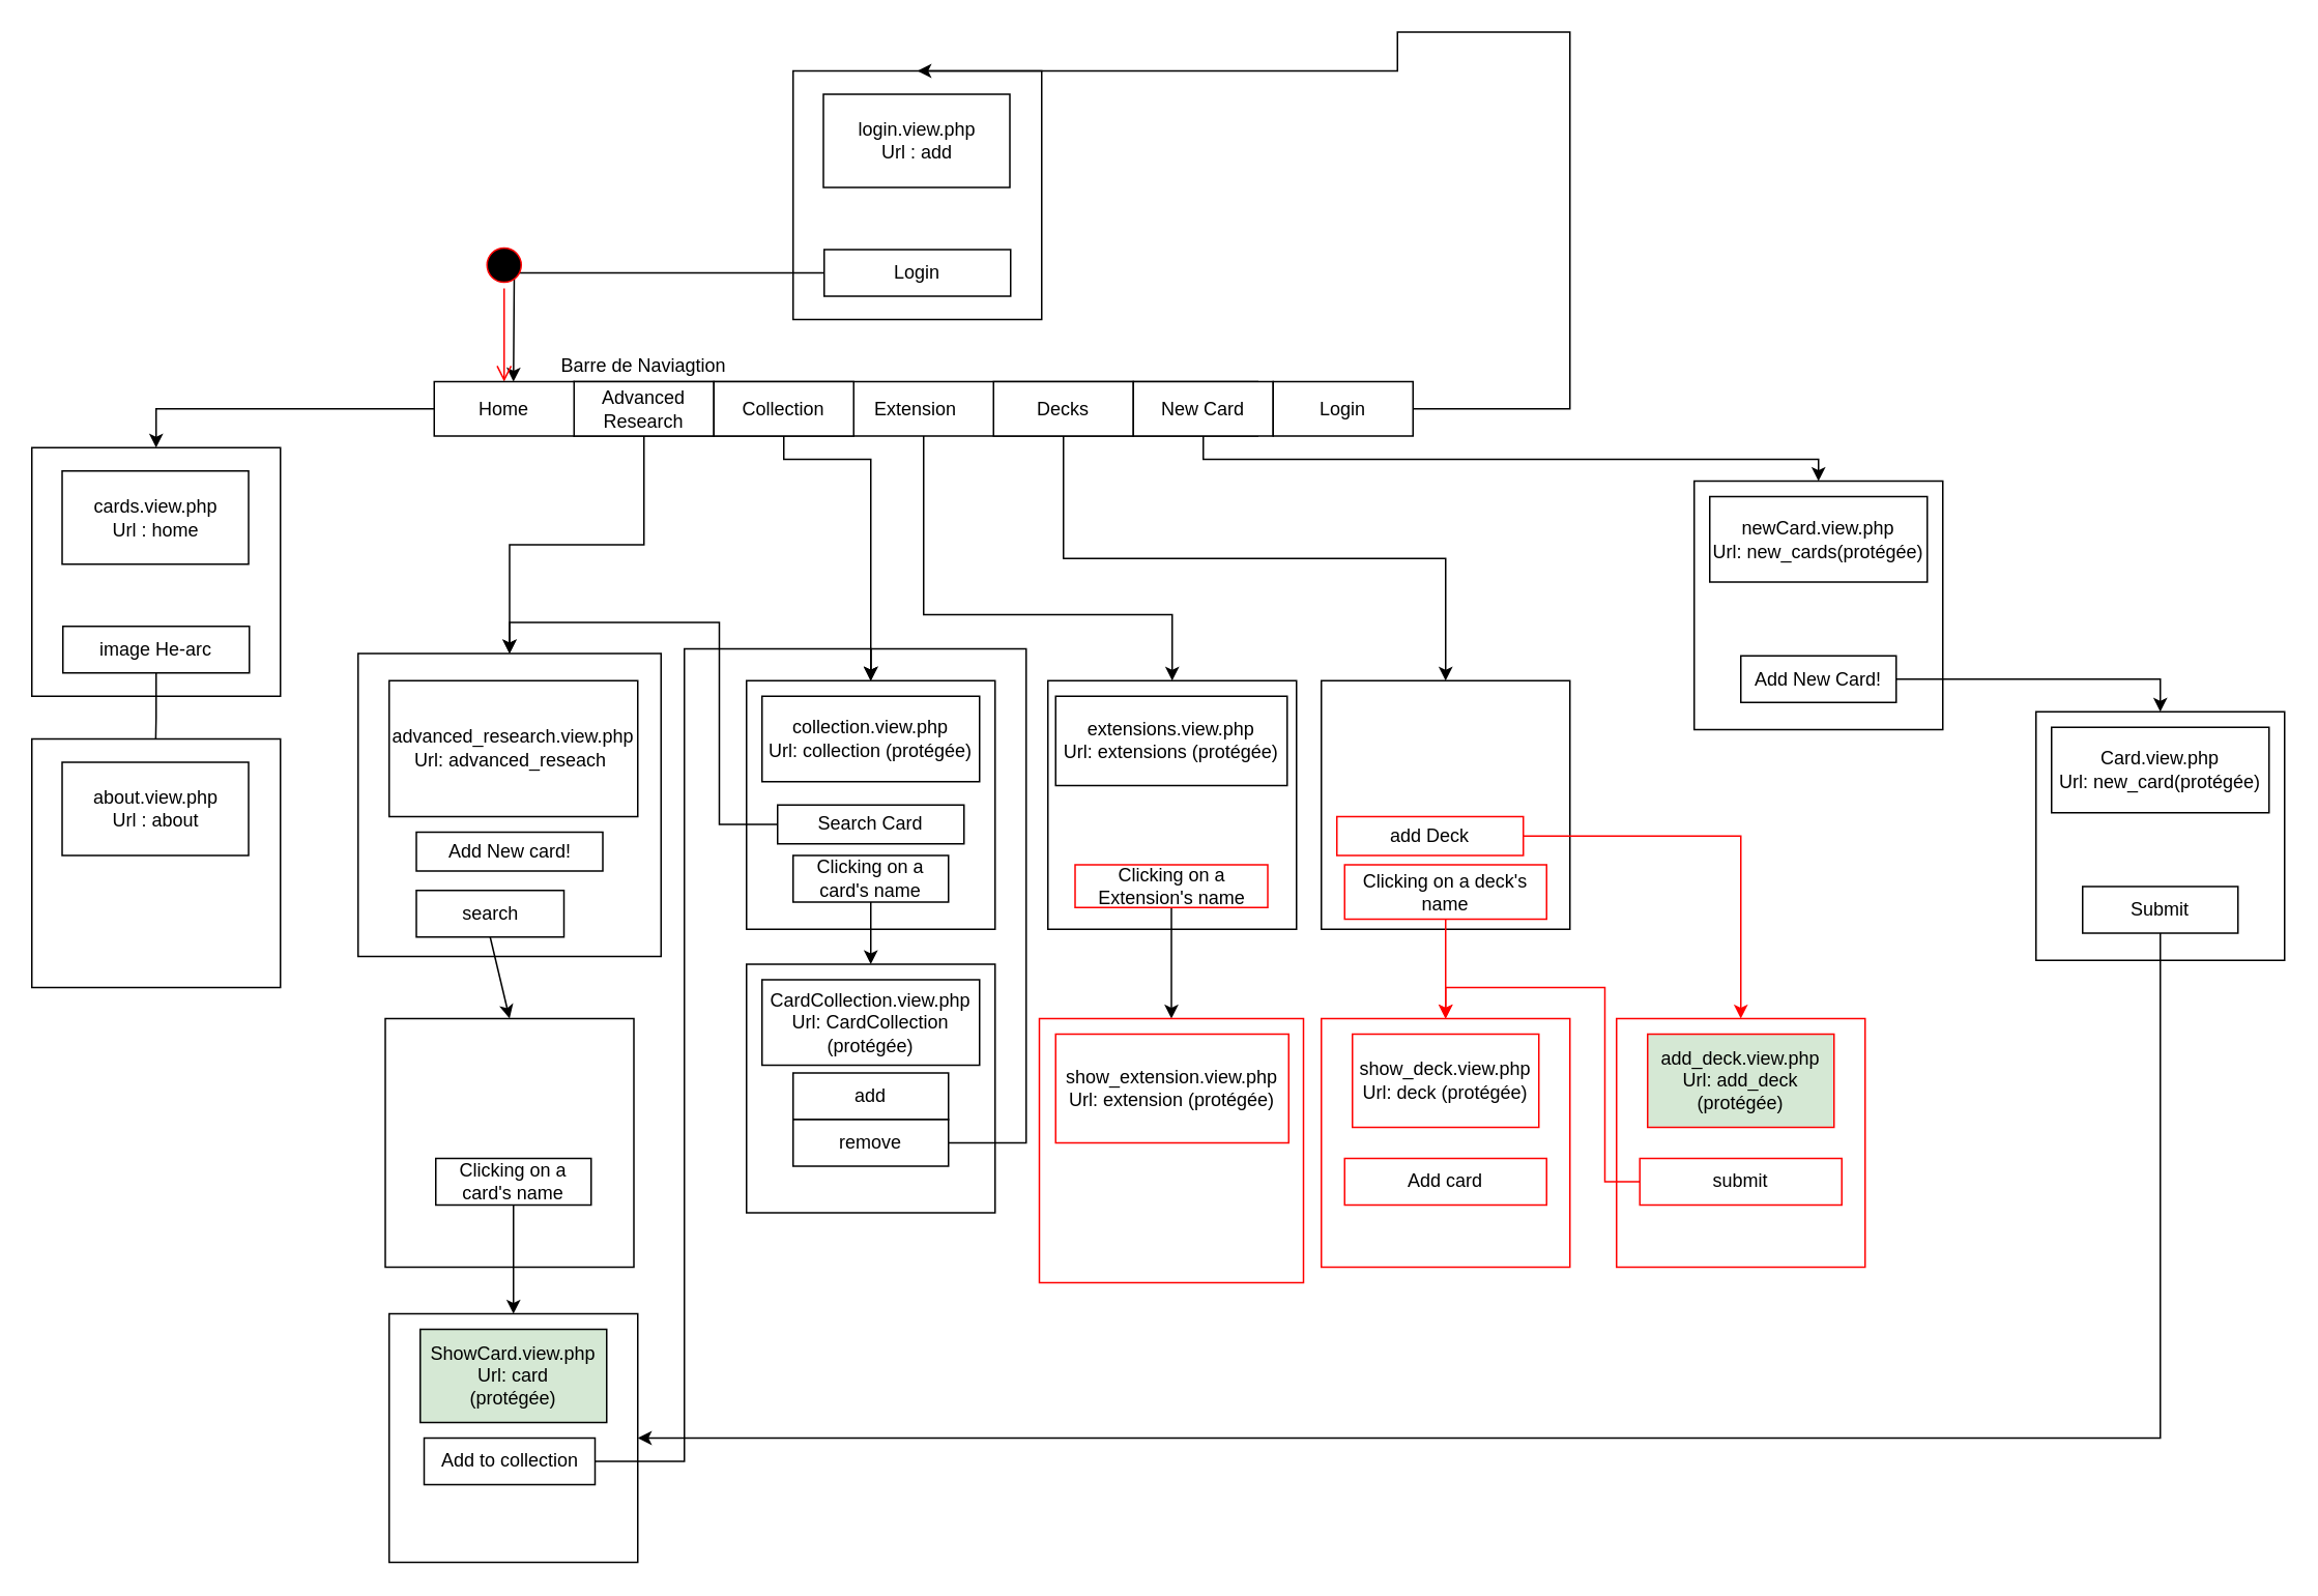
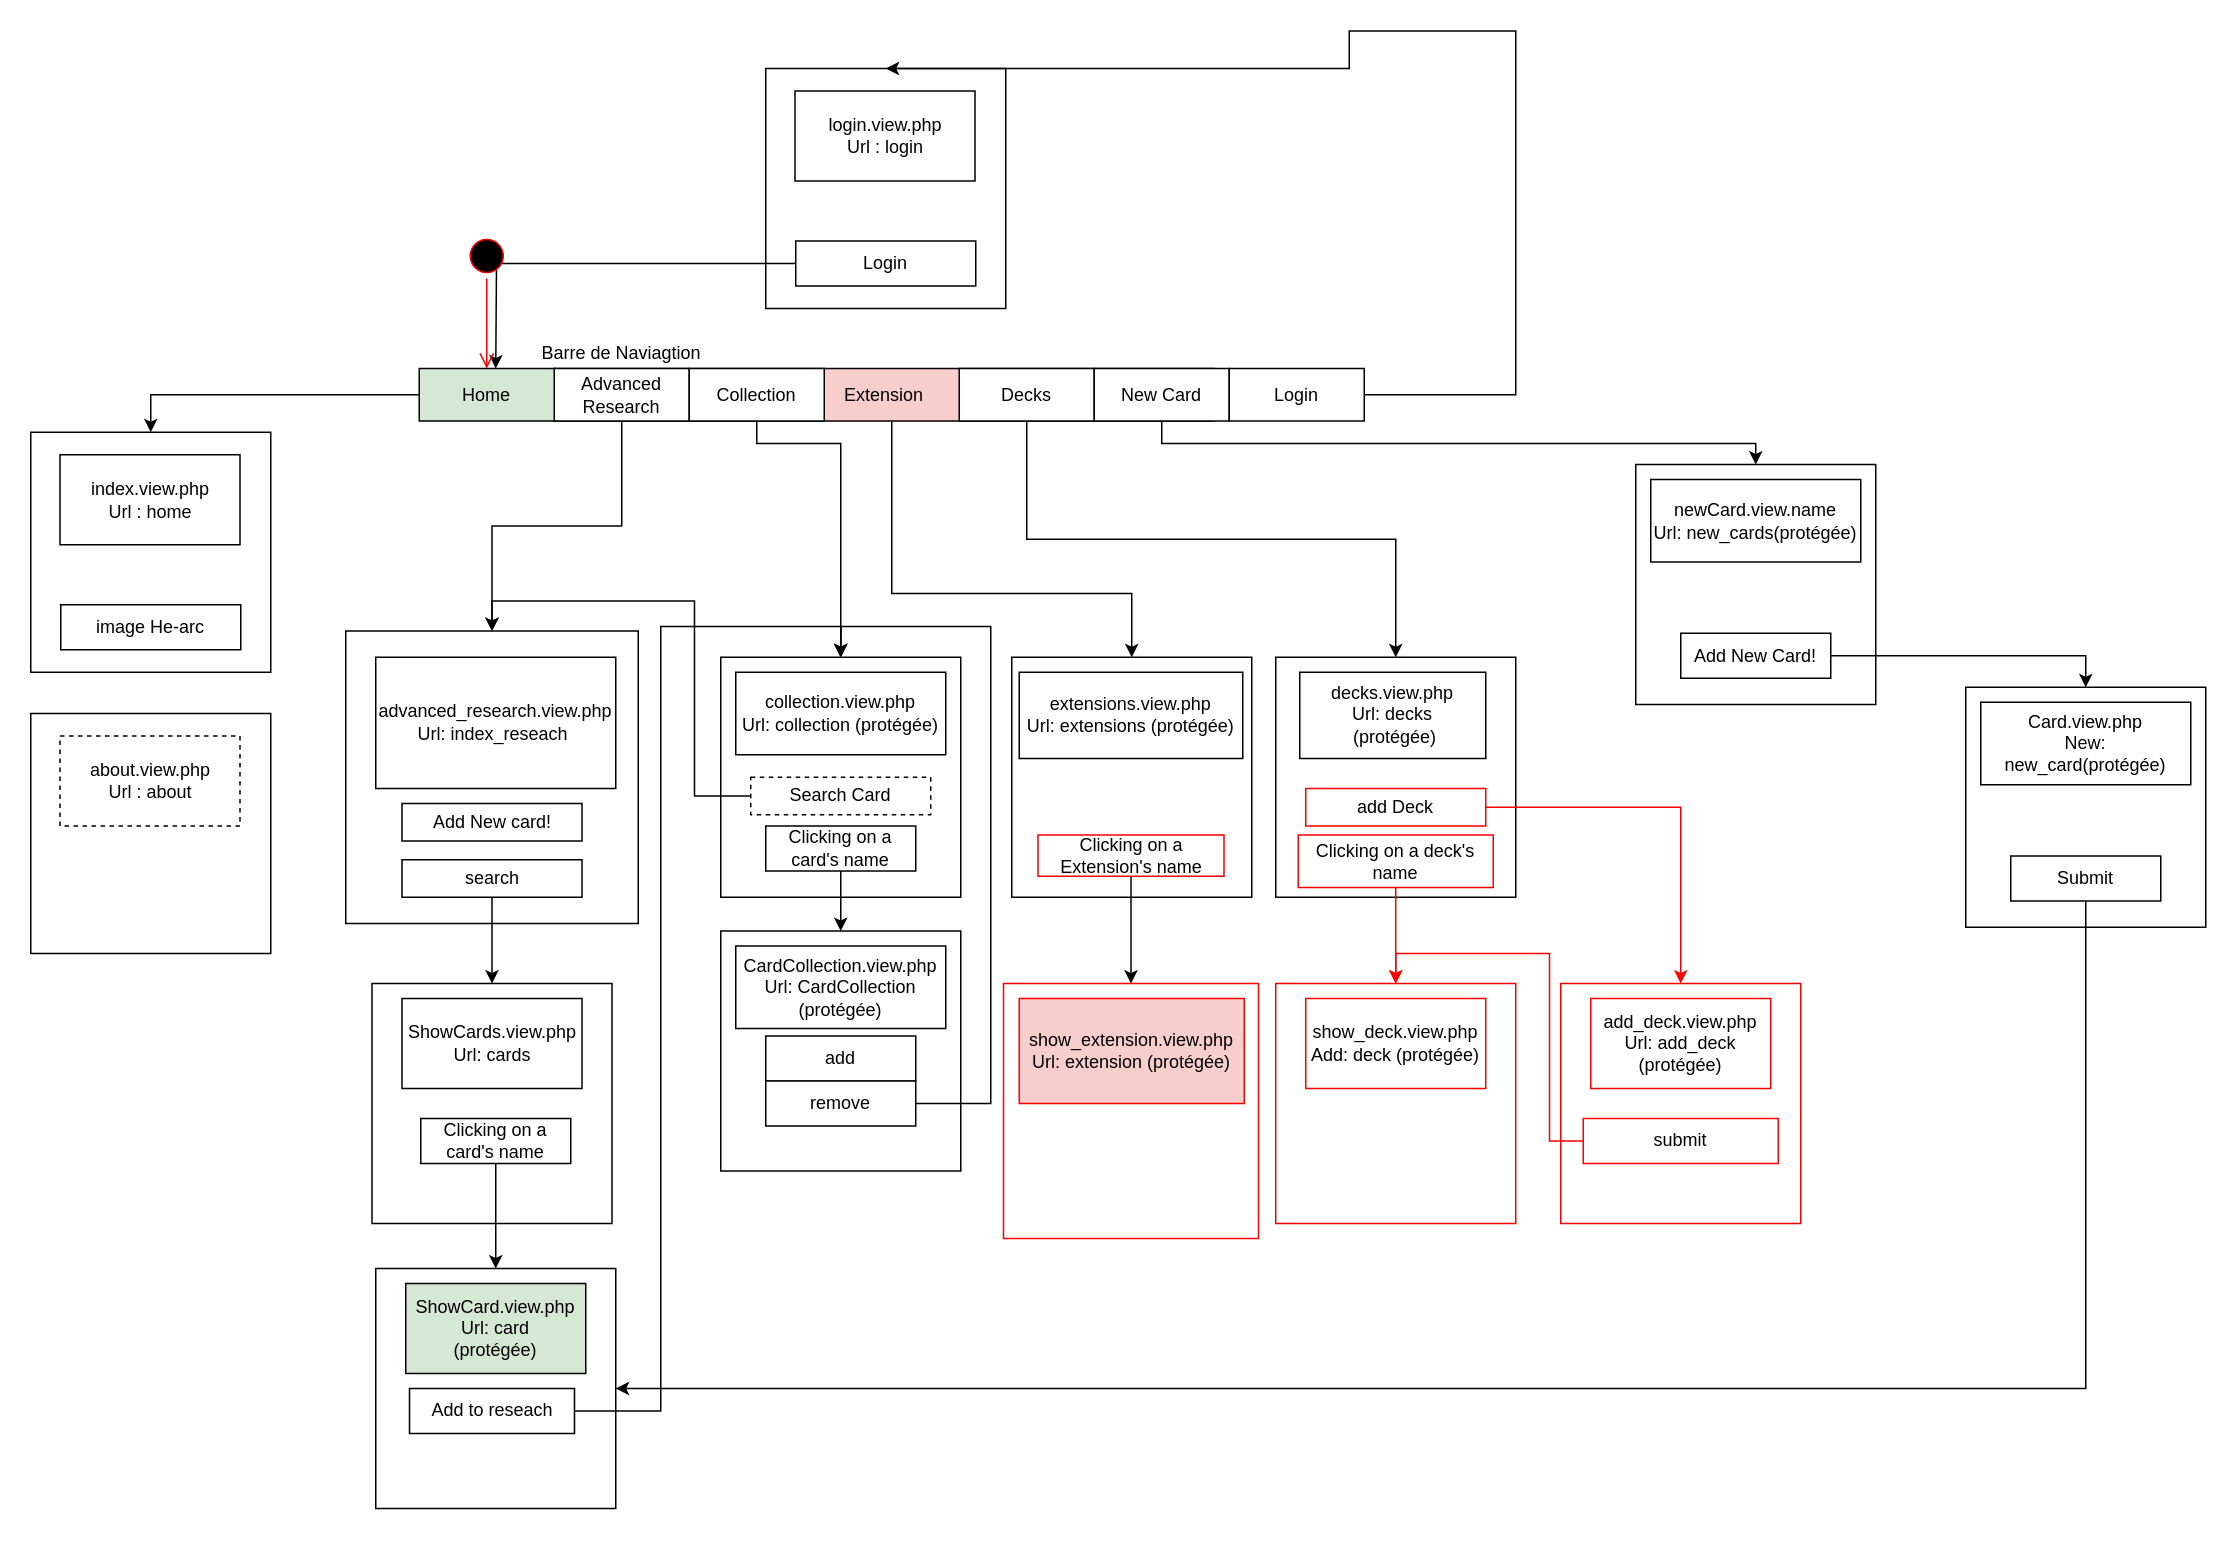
- <mxCell id="14" value="login.view.php&lt;br&gt;Url : add" style="rounded=0;whiteSpace=wrap;html=1;" parent="1" vertex="1"><mxGeometry x="529.5" y="60" width="120" height="60" as="geometry" /></mxCell>
+ <mxCell id="14" value="login.view.php&lt;br&gt;Url : login" style="rounded=0;whiteSpace=wrap;html=1;" parent="1" vertex="1"><mxGeometry x="529.5" y="60" width="120" height="60" as="geometry" /></mxCell>
- <mxCell id="55" value="Home" style="rounded=0;whiteSpace=wrap;html=1;" vertex="1" parent="1"><mxGeometry x="279" y="245" width="90" height="35" as="geometry" /></mxCell>
+ <mxCell id="55" value="Home" style="rounded=0;whiteSpace=wrap;html=1;fillColor=#d5e8d4;" vertex="1" parent="1"><mxGeometry x="279" y="245" width="90" height="35" as="geometry" /></mxCell>
- <mxCell id="15" value="Extension" style="rounded=0;whiteSpace=wrap;html=1;" parent="1" vertex="1"><mxGeometry x="369" y="245" width="440" height="35" as="geometry" /></mxCell>
+ <mxCell id="15" value="Extension" style="rounded=0;whiteSpace=wrap;html=1;fillColor=#f8cecc;" parent="1" vertex="1"><mxGeometry x="369" y="245" width="440" height="35" as="geometry" /></mxCell>
- <mxCell id="60" value="cards.view.php&lt;br&gt;Url : home" style="rounded=0;whiteSpace=wrap;html=1;" vertex="1" parent="1"><mxGeometry x="39.5" y="302.5" width="120" height="60" as="geometry" /></mxCell>
+ <mxCell id="60" value="index.view.php&lt;br&gt;Url : home" style="rounded=0;whiteSpace=wrap;html=1;" vertex="1" parent="1"><mxGeometry x="39.5" y="302.5" width="120" height="60" as="geometry" /></mxCell>
- <mxCell id="75" value="newCard.view.php&lt;br&gt;Url: new_cards(protégée)" style="rounded=0;whiteSpace=wrap;html=1;" vertex="1" parent="1"><mxGeometry x="1100" y="319" width="140" height="55" as="geometry" /></mxCell>
+ <mxCell id="75" value="newCard.view.name&lt;br&gt;Url: new_cards(protégée)" style="rounded=0;whiteSpace=wrap;html=1;" vertex="1" parent="1"><mxGeometry x="1100" y="319" width="140" height="55" as="geometry" /></mxCell>
- <mxCell id="58" style="edgeStyle=orthogonalEdgeStyle;rounded=0;orthogonalLoop=1;jettySize=auto;html=1;exitX=0.5;exitY=1;exitDx=0;exitDy=0;entryX=0.5;entryY=0;entryDx=0;entryDy=0;" edge="1" parent="1" source="59" target="62"><mxGeometry relative="1" as="geometry" /></mxCell>
+ <mxCell id="39" value="decks.view.php&lt;br&gt;Url: decks&lt;br&gt;&amp;nbsp;(protégée)" style="rounded=0;whiteSpace=wrap;html=1;" parent="1" vertex="1"><mxGeometry x="866" y="447.5" width="124" height="57.5" as="geometry" /></mxCell>
- <mxCell id="12" value="advanced_research.view.php&lt;br&gt;Url: advanced_reseach&amp;nbsp;" style="rounded=0;whiteSpace=wrap;html=1;" parent="1" vertex="1"><mxGeometry x="250" y="437.5" width="160" height="87.5" as="geometry" /></mxCell>
+ <mxCell id="12" value="advanced_research.view.php&lt;br&gt;Url: index_reseach&amp;nbsp;" style="rounded=0;whiteSpace=wrap;html=1;" parent="1" vertex="1"><mxGeometry x="250" y="437.5" width="160" height="87.5" as="geometry" /></mxCell>
- <mxCell id="80" value="Card.view.php&lt;br&gt;Url: new_card(protégée)" style="rounded=0;whiteSpace=wrap;html=1;" vertex="1" parent="1"><mxGeometry x="1320" y="467.5" width="140" height="55" as="geometry" /></mxCell>
+ <mxCell id="80" value="Card.view.php&lt;br&gt;New: new_card(protégée)" style="rounded=0;whiteSpace=wrap;html=1;" vertex="1" parent="1"><mxGeometry x="1320" y="467.5" width="140" height="55" as="geometry" /></mxCell>
- <mxCell id="62" value="about.view.php&lt;br&gt;Url : about" style="rounded=0;whiteSpace=wrap;html=1;" vertex="1" parent="1"><mxGeometry x="39.5" y="490" width="120" height="60" as="geometry" /></mxCell>
+ <mxCell id="62" value="about.view.php&lt;br&gt;Url : about" style="rounded=0;whiteSpace=wrap;html=1;dashed=1;" vertex="1" parent="1"><mxGeometry x="39.5" y="490" width="120" height="60" as="geometry" /></mxCell>
- <mxCell id="73" value="Search Card" style="rounded=0;whiteSpace=wrap;html=1;" vertex="1" parent="1"><mxGeometry x="500" y="517.5" width="120" height="25" as="geometry" /></mxCell>
+ <mxCell id="73" value="Search Card" style="rounded=0;whiteSpace=wrap;html=1;dashed=1;" vertex="1" parent="1"><mxGeometry x="500" y="517.5" width="120" height="25" as="geometry" /></mxCell>
- <mxCell id="45" value="add Deck" style="rounded=0;whiteSpace=wrap;html=1;fillColor=#FFFFFF;strokeColor=#FF0000;" parent="1" vertex="1"><mxGeometry x="860" y="525" width="120" height="25" as="geometry" /></mxCell>
+ <mxCell id="45" value="add Deck" style="rounded=0;whiteSpace=wrap;html=1;fillColor=#FFFFFF;strokeColor=#FF0000;" parent="1" vertex="1"><mxGeometry x="870" y="525" width="120" height="25" as="geometry" /></mxCell>
- <mxCell id="13" value="search" style="rounded=0;whiteSpace=wrap;html=1;" parent="1" vertex="1"><mxGeometry x="267.5" y="572.5" width="95" height="30" as="geometry" /></mxCell>
+ <mxCell id="13" value="search" style="rounded=0;whiteSpace=wrap;html=1;" parent="1" vertex="1"><mxGeometry x="267.5" y="572.5" width="120" height="25" as="geometry" /></mxCell>
+ <mxCell id="28" value="ShowCards.view.php&lt;br&gt;Url: cards" style="rounded=0;whiteSpace=wrap;html=1;" parent="1" vertex="1"><mxGeometry x="267.5" y="665" width="120" height="60" as="geometry" /></mxCell>
- <mxCell id="43" value="show_deck.view.php&lt;br&gt;Url: deck (protégée)" style="rounded=0;whiteSpace=wrap;html=1;fillColor=#FFFFFF;strokeColor=#FF0000;" parent="1" vertex="1"><mxGeometry x="870" y="665" width="120" height="60" as="geometry" /></mxCell>
+ <mxCell id="43" value="show_deck.view.php&lt;br&gt;Add: deck (protégée)" style="rounded=0;whiteSpace=wrap;html=1;fillColor=#FFFFFF;strokeColor=#FF0000;" parent="1" vertex="1"><mxGeometry x="870" y="665" width="120" height="60" as="geometry" /></mxCell>
- <mxCell id="47" value="add_deck.view.php&lt;br&gt;Url: add_deck (protégée)" style="rounded=0;whiteSpace=wrap;html=1;fillColor=#d5e8d4;strokeColor=#FF0000;" parent="1" vertex="1"><mxGeometry x="1060" y="665" width="120" height="60" as="geometry" /></mxCell>
+ <mxCell id="47" value="add_deck.view.php&lt;br&gt;Url: add_deck (protégée)" style="rounded=0;whiteSpace=wrap;html=1;fillColor=#FFFFFF;strokeColor=#FF0000;" parent="1" vertex="1"><mxGeometry x="1060" y="665" width="120" height="60" as="geometry" /></mxCell>
- <mxCell id="37" value="show_extension.view.php&lt;br&gt;Url: extension (protégée)" style="rounded=0;whiteSpace=wrap;html=1;fillColor=#FFFFFF;strokeColor=#FF0000;" parent="1" vertex="1"><mxGeometry x="679" y="665" width="150" height="70" as="geometry" /></mxCell>
+ <mxCell id="37" value="show_extension.view.php&lt;br&gt;Url: extension (protégée)" style="rounded=0;whiteSpace=wrap;html=1;fillColor=#f8cecc;strokeColor=#FF0000;" parent="1" vertex="1"><mxGeometry x="679" y="665" width="150" height="70" as="geometry" /></mxCell>
- <mxCell id="50" value="Add card" style="rounded=0;whiteSpace=wrap;html=1;fillColor=#FFFFFF;strokeColor=#FF0000;" parent="1" vertex="1"><mxGeometry x="865" y="745" width="130" height="30" as="geometry" /></mxCell>
- <mxCell id="35" value="Add to collection" style="rounded=0;whiteSpace=wrap;html=1;" parent="1" vertex="1"><mxGeometry x="272.5" y="925" width="110" height="30" as="geometry" /></mxCell>
+ <mxCell id="35" value="Add to reseach" style="rounded=0;whiteSpace=wrap;html=1;" parent="1" vertex="1"><mxGeometry x="272.5" y="925" width="110" height="30" as="geometry" /></mxCell>
